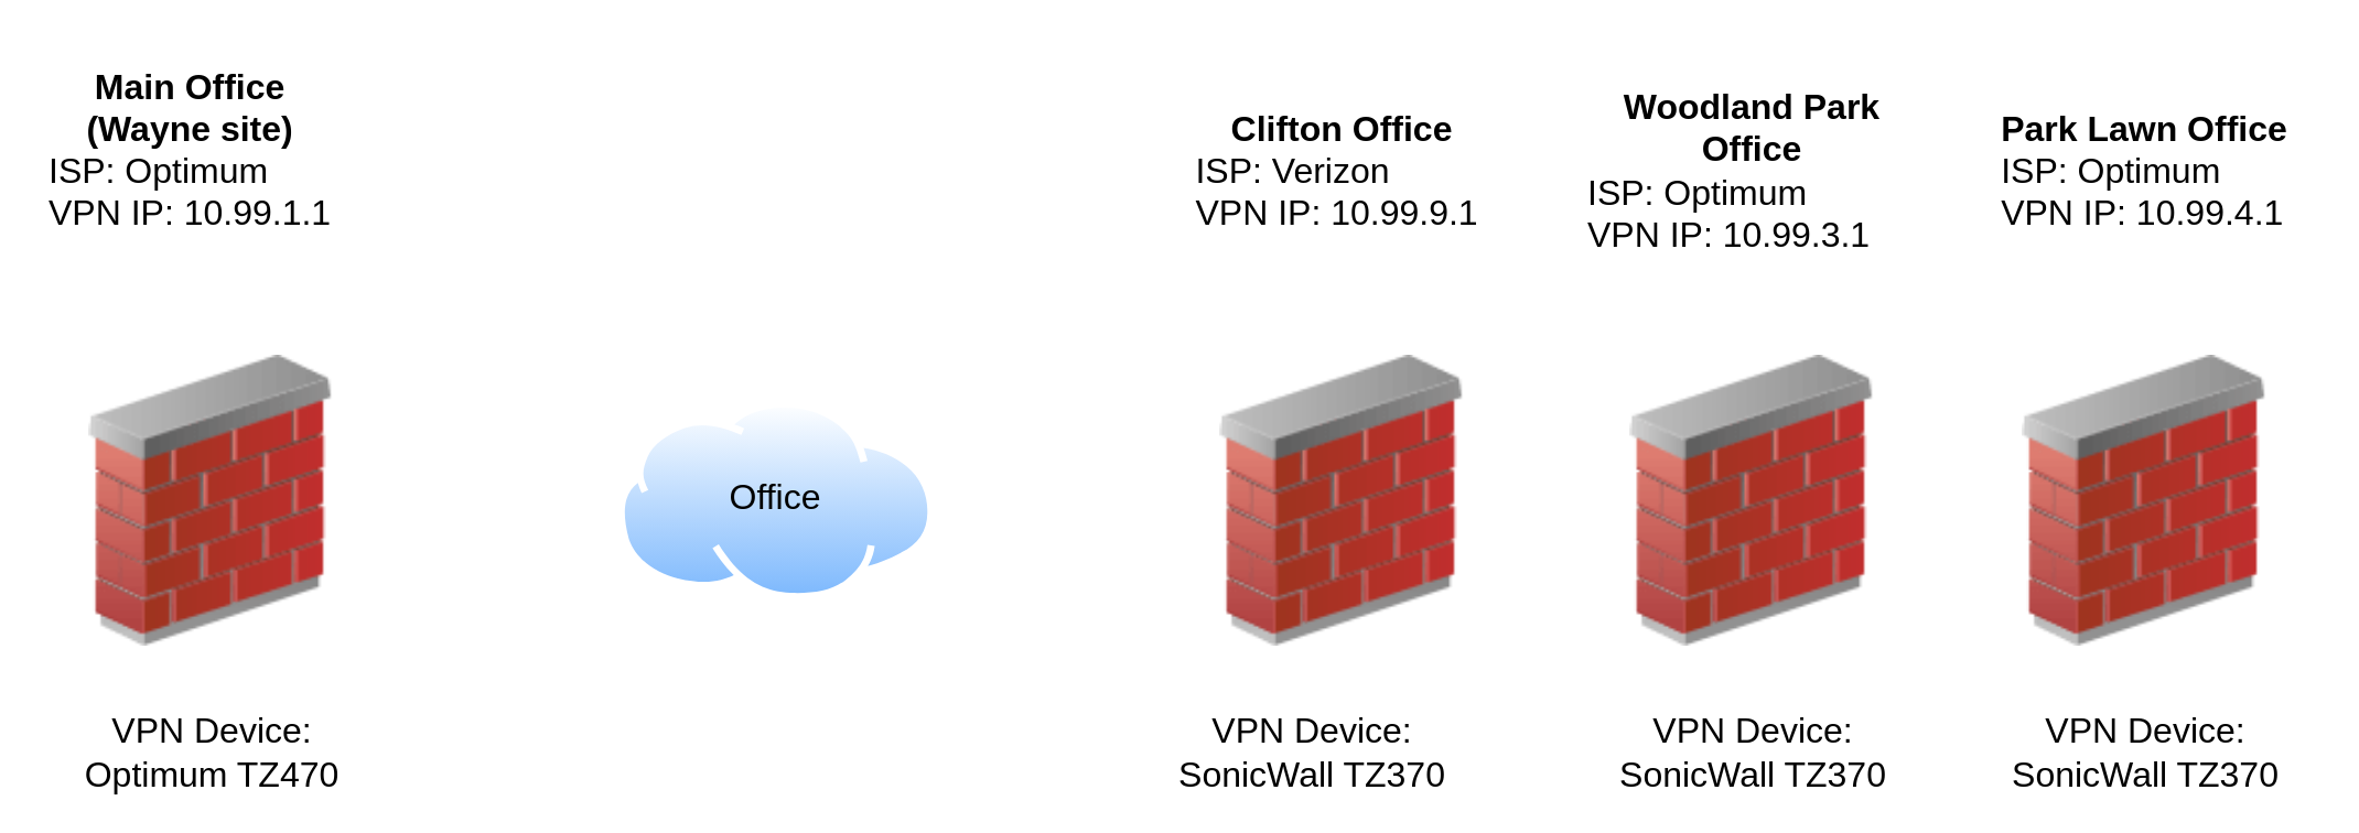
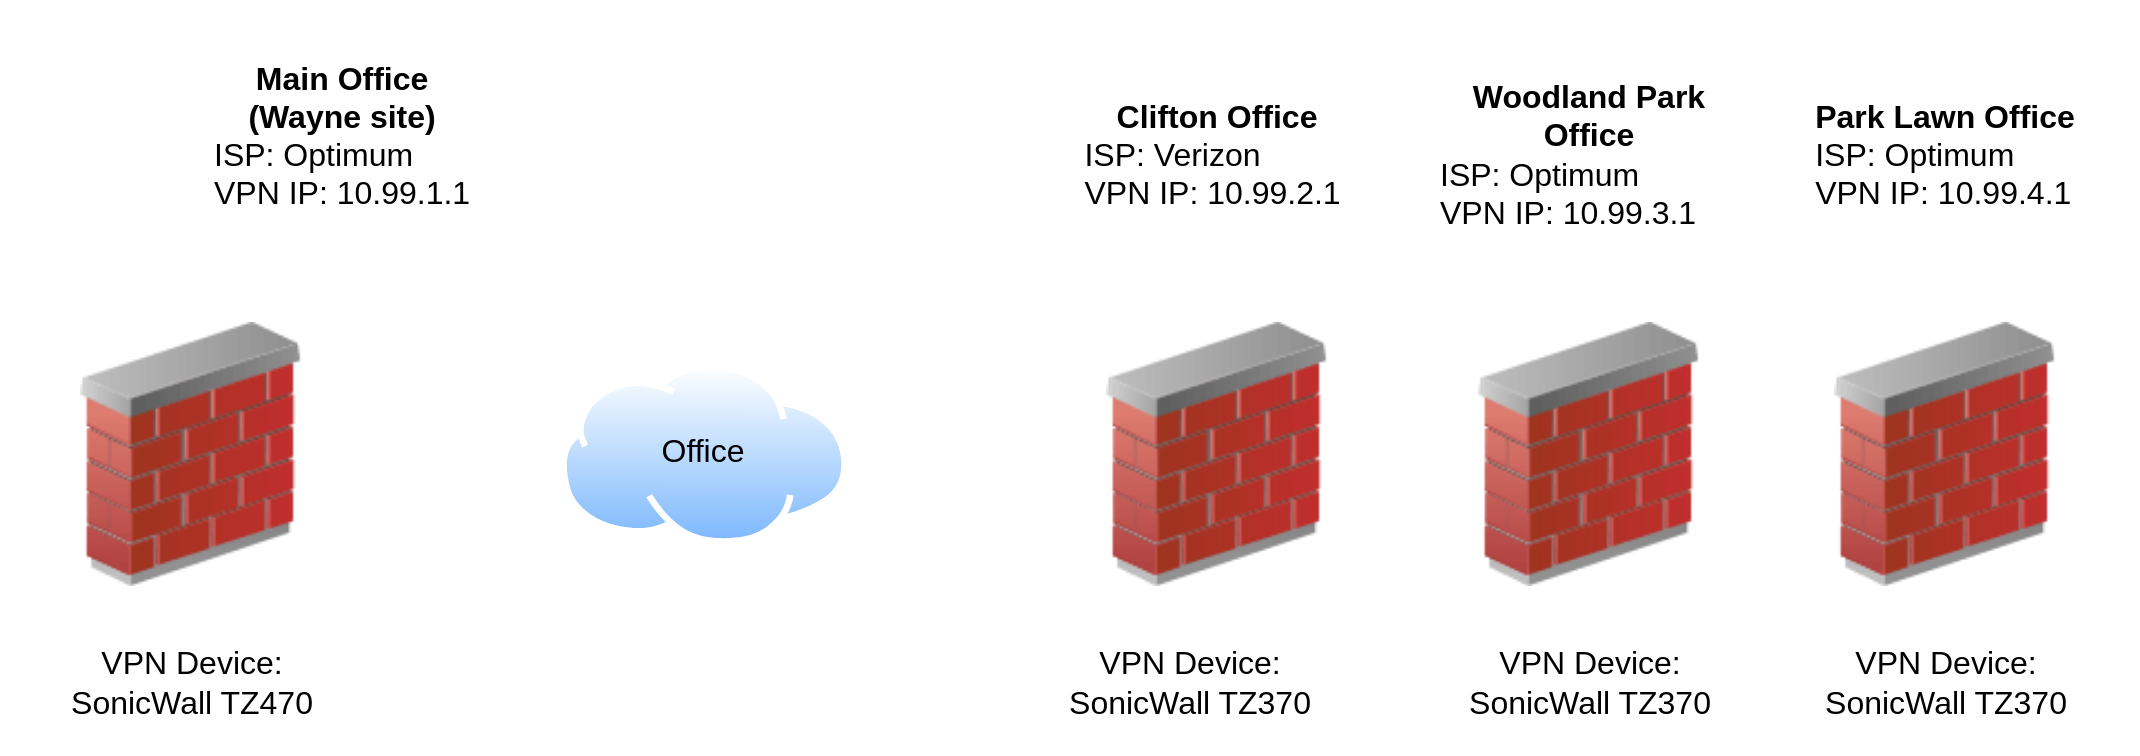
- <mxCell id="8" value="&lt;div style=&quot;text-align: center;&quot;&gt;&lt;b&gt;Main Office&lt;/b&gt;&lt;/div&gt;&lt;div style=&quot;text-align: center;&quot;&gt;&lt;b&gt;(Wayne site)&lt;/b&gt;&lt;/div&gt;ISP: Optimum&lt;div&gt;VPN IP: 10.99.1.1&lt;/div&gt;&lt;div&gt;&lt;br&gt;&lt;/div&gt;" style="text;strokeColor=none;fillColor=none;html=1;align=left;verticalAlign=middle;whiteSpace=wrap;rounded=0;fontSize=16;movable=0;resizable=0;rotatable=0;deletable=0;editable=0;locked=1;connectable=0;" vertex="1" parent="1"><mxGeometry x="20" y="20" width="151" height="113" as="geometry" /></mxCell>
+ <mxCell id="8" value="&lt;div style=&quot;text-align: center;&quot;&gt;&lt;b&gt;Main Office&lt;/b&gt;&lt;/div&gt;&lt;div style=&quot;text-align: center;&quot;&gt;&lt;b&gt;(Wayne site)&lt;/b&gt;&lt;/div&gt;ISP: Optimum&lt;div&gt;VPN IP: 10.99.1.1&lt;/div&gt;&lt;div&gt;&lt;br&gt;&lt;/div&gt;" style="text;strokeColor=none;fillColor=none;html=1;align=left;verticalAlign=middle;whiteSpace=wrap;rounded=0;fontSize=16;movable=0;resizable=0;rotatable=0;deletable=0;editable=0;locked=1;connectable=0;" vertex="1" parent="1"><mxGeometry x="105" y="20" width="151" height="113" as="geometry" /></mxCell>
- <mxCell id="9" value="&lt;div&gt;&lt;b&gt;Clifton Office&lt;/b&gt;&lt;/div&gt;&lt;div style=&quot;text-align: left;&quot;&gt;&lt;span style=&quot;background-color: transparent; color: light-dark(rgb(0, 0, 0), rgb(255, 255, 255));&quot;&gt;ISP: Verizon&lt;/span&gt;&lt;/div&gt;&lt;div style=&quot;text-align: left;&quot;&gt;VPN IP: 10.99.9.1&amp;nbsp;&lt;/div&gt;" style="text;strokeColor=none;fillColor=none;html=1;align=center;verticalAlign=middle;whiteSpace=wrap;rounded=0;fontSize=16;movable=0;resizable=0;rotatable=0;deletable=0;editable=0;locked=1;connectable=0;" vertex="1" parent="1"><mxGeometry x="533" y="20" width="151" height="113" as="geometry" /></mxCell>
+ <mxCell id="9" value="&lt;div&gt;&lt;b&gt;Clifton Office&lt;/b&gt;&lt;/div&gt;&lt;div style=&quot;text-align: left;&quot;&gt;&lt;span style=&quot;background-color: transparent; color: light-dark(rgb(0, 0, 0), rgb(255, 255, 255));&quot;&gt;ISP: Verizon&lt;/span&gt;&lt;/div&gt;&lt;div style=&quot;text-align: left;&quot;&gt;VPN IP: 10.99.2.1&amp;nbsp;&lt;/div&gt;" style="text;strokeColor=none;fillColor=none;html=1;align=center;verticalAlign=middle;whiteSpace=wrap;rounded=0;fontSize=16;movable=0;resizable=0;rotatable=0;deletable=0;editable=0;locked=1;connectable=0;" vertex="1" parent="1"><mxGeometry x="533" y="20" width="151" height="113" as="geometry" /></mxCell>
- <mxCell id="12" value="VPN Device: Optimum TZ470" style="text;strokeColor=none;fillColor=none;html=1;align=center;verticalAlign=middle;whiteSpace=wrap;rounded=0;fontSize=16;movable=0;resizable=0;rotatable=0;deletable=0;editable=0;locked=1;connectable=0;" vertex="1" parent="1"><mxGeometry x="20" y="326" width="151.5" height="30" as="geometry" /></mxCell>
+ <mxCell id="12" value="VPN Device: SonicWall TZ470" style="text;strokeColor=none;fillColor=none;html=1;align=center;verticalAlign=middle;whiteSpace=wrap;rounded=0;fontSize=16;movable=0;resizable=0;rotatable=0;deletable=0;editable=0;locked=1;connectable=0;" vertex="1" parent="1"><mxGeometry x="20" y="326" width="151.5" height="30" as="geometry" /></mxCell>
